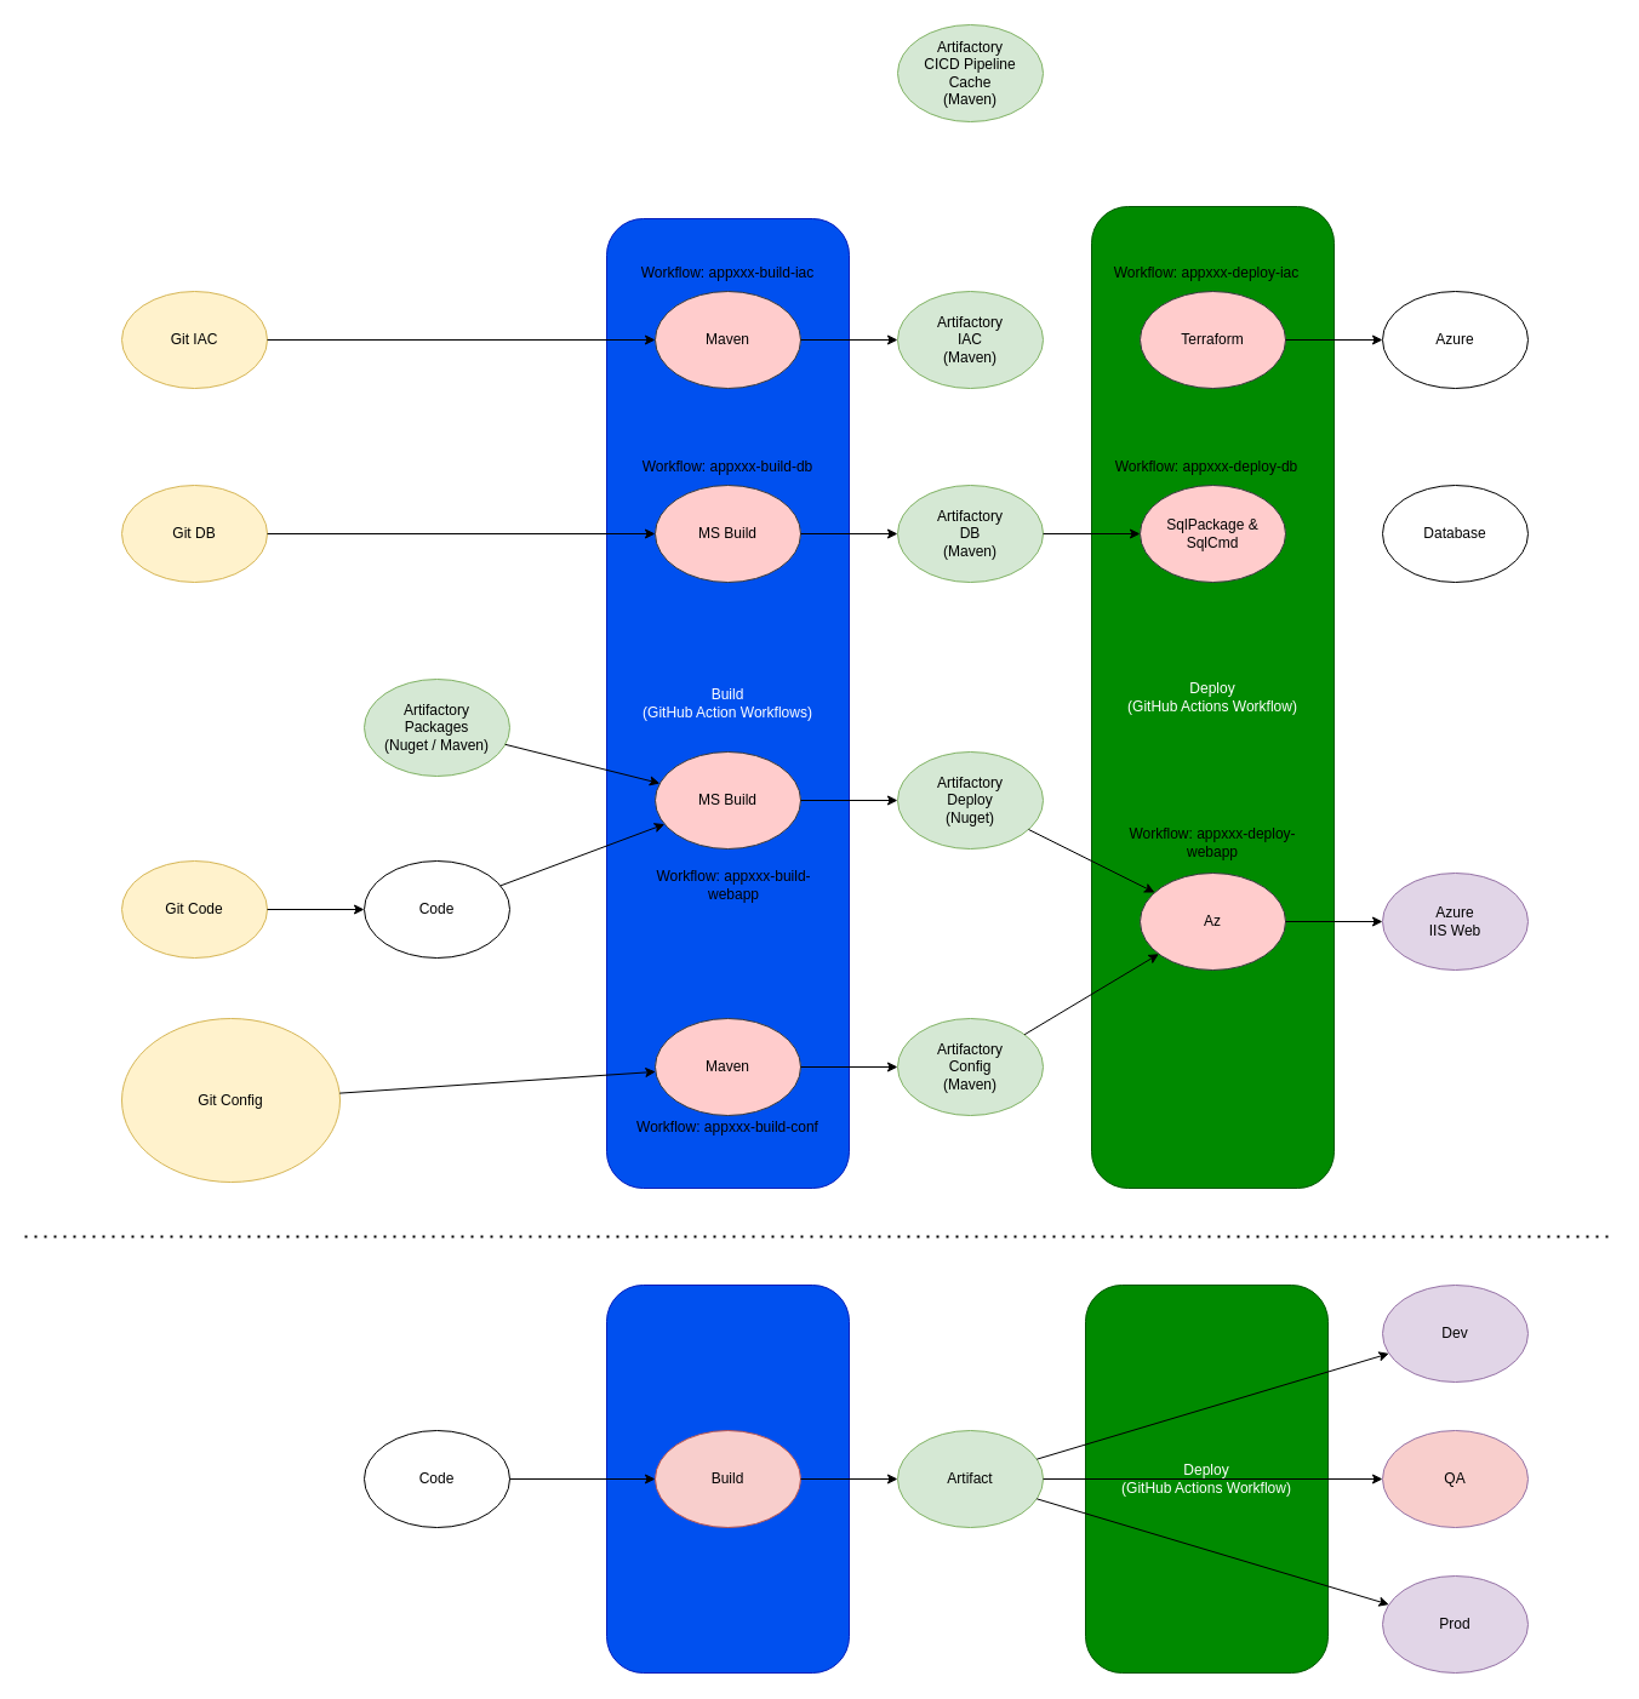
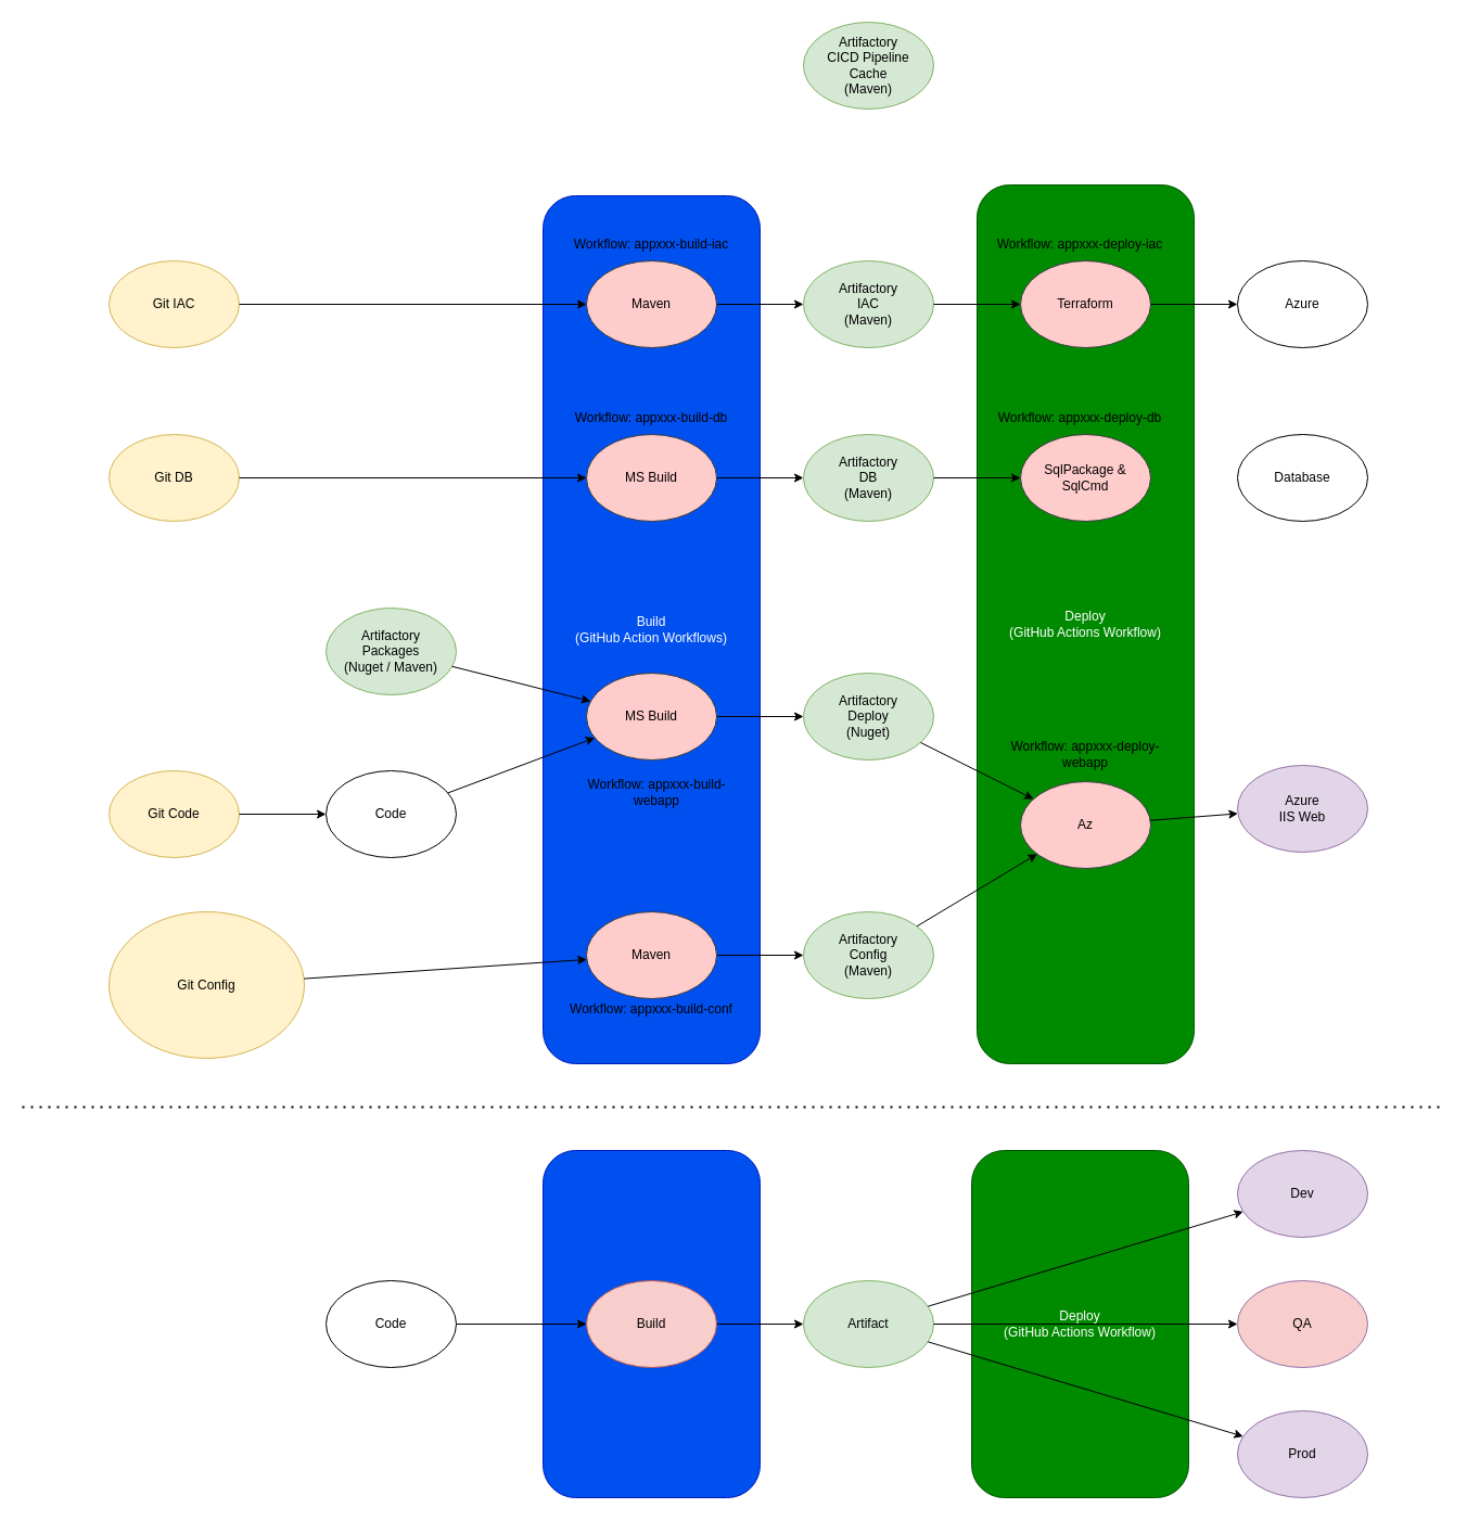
+ <mxCell id="29" value="" style="endArrow=classic;html=1;rounded=0;" parent="1" source="24" target="26" edge="1"><mxGeometry width="50" height="50" relative="1" as="geometry"><mxPoint x="620" y="580" as="sourcePoint" /><mxPoint x="670" y="530" as="targetPoint" /></mxGeometry></mxCell>
- <mxCell id="9" value="Azure&lt;br&gt;IIS Web" style="ellipse;whiteSpace=wrap;html=1;fillColor=#e1d5e7;strokeColor=#9673a6;" parent="1" vertex="1"><mxGeometry x="1140" y="720" width="120" height="80" as="geometry" /></mxCell>
+ <mxCell id="9" value="Azure&lt;br&gt;IIS Web" style="ellipse;whiteSpace=wrap;html=1;fillColor=#e1d5e7;strokeColor=#9673a6;" parent="1" vertex="1"><mxGeometry x="1140" y="705" width="120" height="80" as="geometry" /></mxCell>
